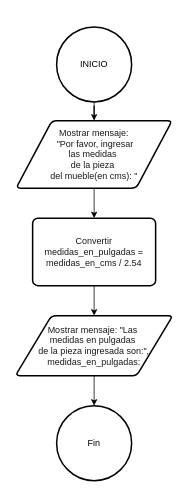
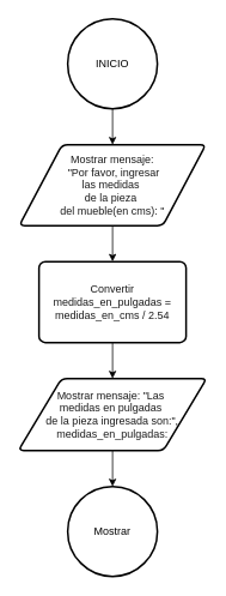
- <mxCell id="10" value="INICIO" style="strokeWidth=2;html=1;shape=mxgraph.flowchart.start_2;whiteSpace=wrap;" vertex="1" parent="1"><mxGeometry x="75" y="35" width="100" height="100" as="geometry" /></mxCell>
+ <mxCell id="10" value="INICIO" style="strokeWidth=2;html=1;shape=mxgraph.flowchart.start_2;whiteSpace=wrap;" vertex="1" parent="1"><mxGeometry x="75" y="20" width="100" height="100" as="geometry" /></mxCell>
- <mxCell id="8" value="Fin" style="strokeWidth=2;html=1;shape=mxgraph.flowchart.start_2;whiteSpace=wrap;" vertex="1" parent="1"><mxGeometry x="75" y="540" width="100" height="100" as="geometry" /></mxCell>
+ <mxCell id="8" value="Mostrar" style="strokeWidth=2;html=1;shape=mxgraph.flowchart.start_2;whiteSpace=wrap;" vertex="1" parent="1"><mxGeometry x="75" y="540" width="100" height="100" as="geometry" /></mxCell>
